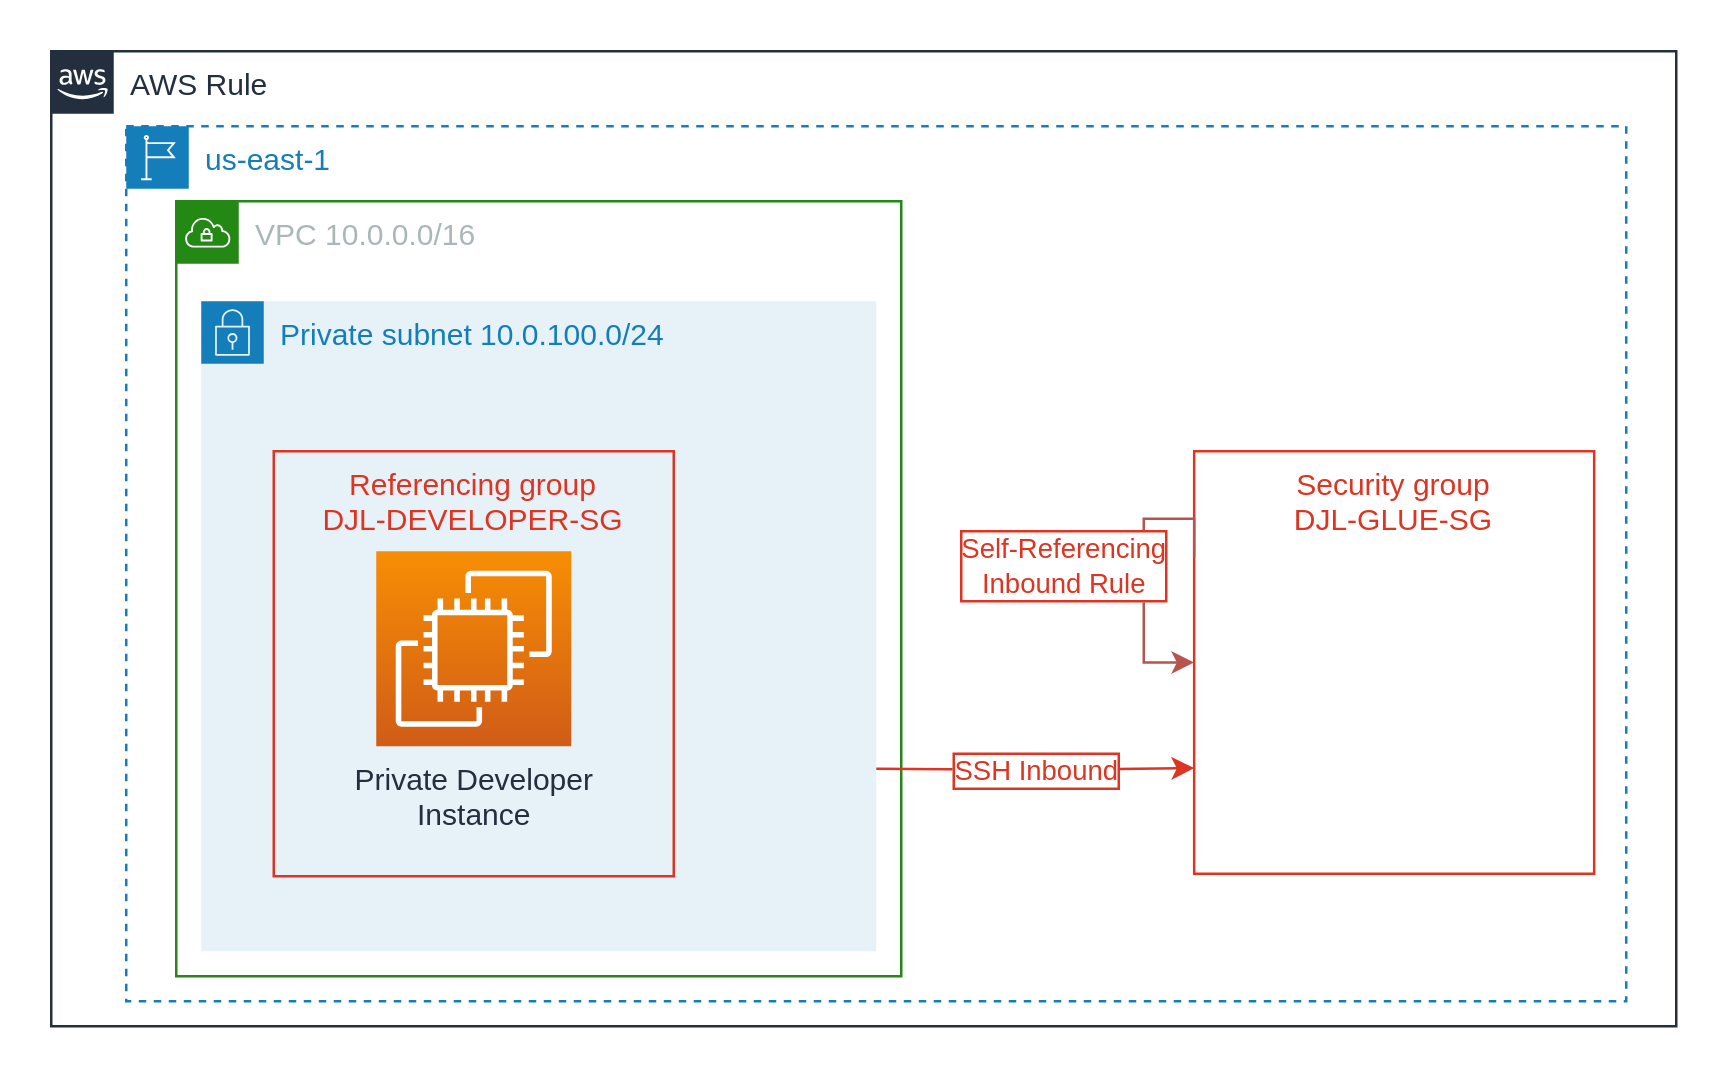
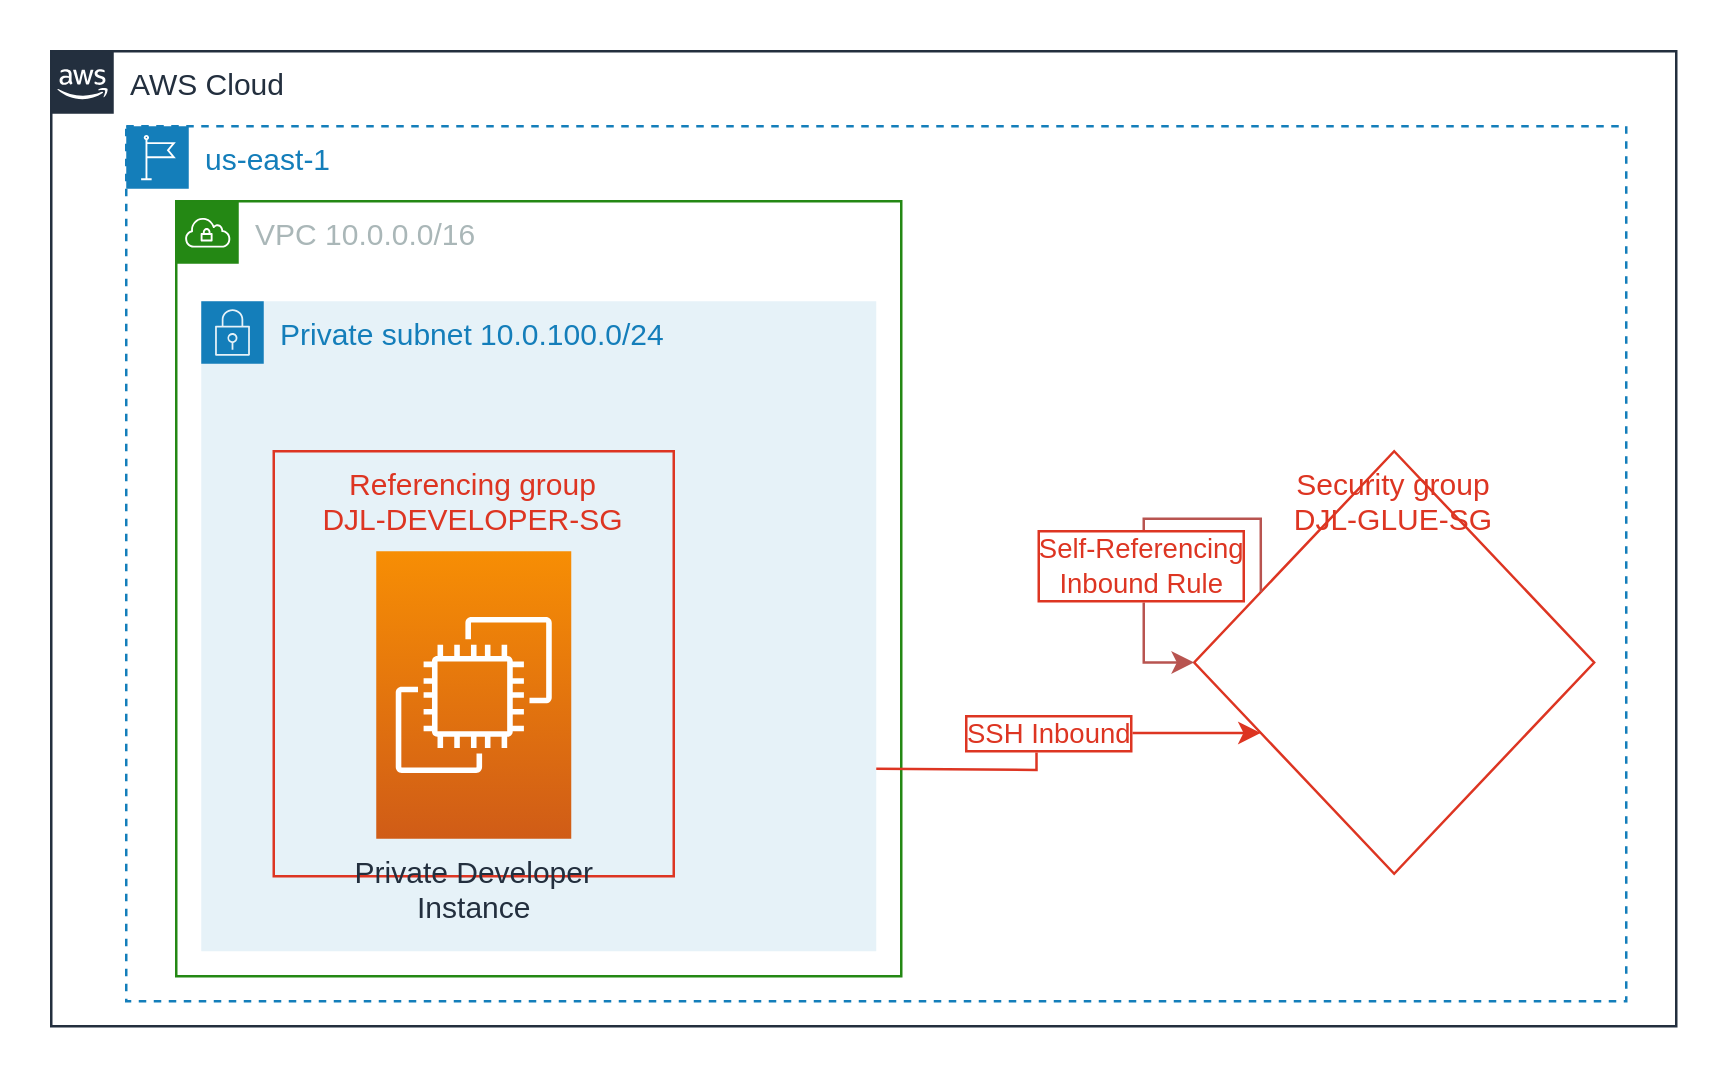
- <mxCell id="4" value="AWS Rule" style="points=[[0,0],[0.25,0],[0.5,0],[0.75,0],[1,0],[1,0.25],[1,0.5],[1,0.75],[1,1],[0.75,1],[0.5,1],[0.25,1],[0,1],[0,0.75],[0,0.5],[0,0.25]];outlineConnect=0;gradientColor=none;html=1;whiteSpace=wrap;fontSize=12;fontStyle=0;shape=mxgraph.aws4.group;grIcon=mxgraph.aws4.group_aws_cloud_alt;strokeColor=#232F3E;fillColor=none;verticalAlign=top;align=left;spacingLeft=30;fontColor=#232F3E;dashed=0;" vertex="1" parent="1"><mxGeometry x="20" y="20" width="650" height="390" as="geometry" /></mxCell>
+ <mxCell id="4" value="AWS Cloud" style="points=[[0,0],[0.25,0],[0.5,0],[0.75,0],[1,0],[1,0.25],[1,0.5],[1,0.75],[1,1],[0.75,1],[0.5,1],[0.25,1],[0,1],[0,0.75],[0,0.5],[0,0.25]];outlineConnect=0;gradientColor=none;html=1;whiteSpace=wrap;fontSize=12;fontStyle=0;shape=mxgraph.aws4.group;grIcon=mxgraph.aws4.group_aws_cloud_alt;strokeColor=#232F3E;fillColor=none;verticalAlign=top;align=left;spacingLeft=30;fontColor=#232F3E;dashed=0;" vertex="1" parent="1"><mxGeometry x="20" y="20" width="650" height="390" as="geometry" /></mxCell>
- <mxCell id="7" value="Private Developer &lt;br&gt;Instance" style="sketch=0;points=[[0,0,0],[0.25,0,0],[0.5,0,0],[0.75,0,0],[1,0,0],[0,1,0],[0.25,1,0],[0.5,1,0],[0.75,1,0],[1,1,0],[0,0.25,0],[0,0.5,0],[0,0.75,0],[1,0.25,0],[1,0.5,0],[1,0.75,0]];outlineConnect=0;fontColor=#232F3E;gradientColor=#F78E04;gradientDirection=north;fillColor=#D05C17;strokeColor=#ffffff;dashed=0;verticalLabelPosition=bottom;verticalAlign=top;align=center;html=1;fontSize=12;fontStyle=0;aspect=fixed;shape=mxgraph.aws4.resourceIcon;resIcon=mxgraph.aws4.ec2;" vertex="1" parent="1"><mxGeometry x="150" y="220" width="78" height="78" as="geometry" /></mxCell>
+ <mxCell id="7" value="Private Developer &lt;br&gt;Instance" style="sketch=0;points=[[0,0,0],[0.25,0,0],[0.5,0,0],[0.75,0,0],[1,0,0],[0,1,0],[0.25,1,0],[0.5,1,0],[0.75,1,0],[1,1,0],[0,0.25,0],[0,0.5,0],[0,0.75,0],[1,0.25,0],[1,0.5,0],[1,0.75,0]];outlineConnect=0;fontColor=#232F3E;gradientColor=#F78E04;gradientDirection=north;fillColor=#D05C17;strokeColor=#ffffff;dashed=0;verticalLabelPosition=bottom;verticalAlign=top;align=center;html=1;fontSize=12;fontStyle=0;aspect=fixed;shape=mxgraph.aws4.resourceIcon;resIcon=mxgraph.aws4.ec2;" vertex="1" parent="1"><mxGeometry x="150" y="220" width="78" height="115" as="geometry" /></mxCell>
- <mxCell id="8" value="Security group&#10;DJL-GLUE-SG" style="fillColor=none;strokeColor=#DD3522;verticalAlign=top;fontStyle=0;fontColor=#DD3522;" vertex="1" parent="1"><mxGeometry x="477.17" y="180" width="160" height="169" as="geometry" /></mxCell>
+ <mxCell id="8" value="Security group&#10;DJL-GLUE-SG" style="rhombus;fillColor=none;strokeColor=#DD3522;verticalAlign=top;fontStyle=0;fontColor=#DD3522;" vertex="1" parent="1"><mxGeometry x="477.17" y="180" width="160" height="169" as="geometry" /></mxCell>
